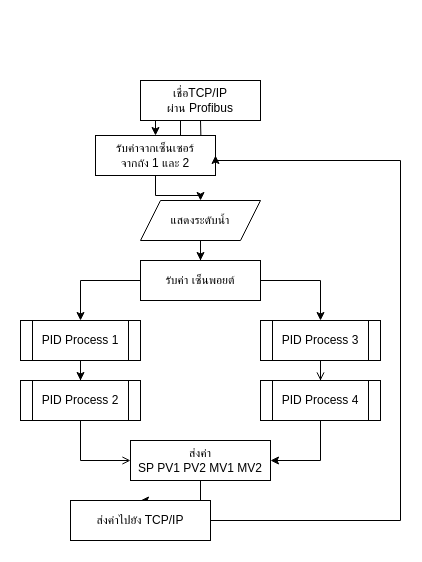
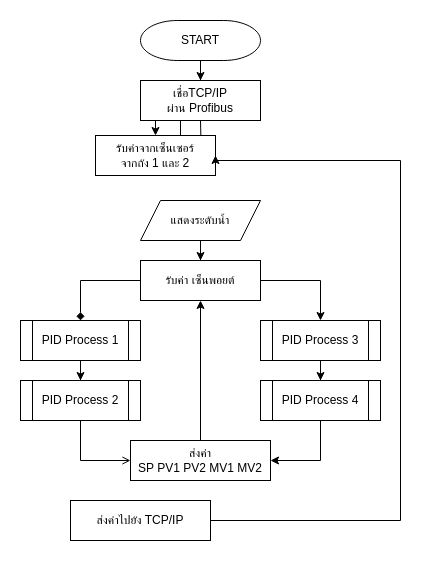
+ <mxCell id="4" value="START" style="strokeWidth=1;html=1;shape=mxgraph.flowchart.terminator;whiteSpace=wrap;" parent="1" vertex="1"><mxGeometry x="140" y="20" width="120" height="40" as="geometry" /></mxCell>
+ <mxCell id="3" value="" style="edgeStyle=orthogonalEdgeStyle;rounded=0;orthogonalLoop=1;jettySize=auto;html=1;" parent="1" source="4" target="25" edge="1"><mxGeometry relative="1" as="geometry" /></mxCell>
- <mxCell id="5" style="edgeStyle=orthogonalEdgeStyle;rounded=0;orthogonalLoop=1;jettySize=auto;html=1;entryX=0.5;entryY=0;entryDx=0;entryDy=0;" parent="1" source="6" target="8" edge="1"><mxGeometry relative="1" as="geometry" /></mxCell>
- <mxCell id="12" style="edgeStyle=orthogonalEdgeStyle;rounded=0;orthogonalLoop=1;jettySize=auto;html=1;entryX=0.5;entryY=0;entryDx=0;entryDy=0;" parent="1" source="14" target="11" edge="1"><mxGeometry relative="1" as="geometry"><Array as="points"><mxPoint x="80" y="280" /></Array></mxGeometry></mxCell>
+ <mxCell id="12" style="edgeStyle=orthogonalEdgeStyle;rounded=0;orthogonalLoop=1;jettySize=auto;html=1;entryX=0.5;entryY=0;entryDx=0;entryDy=0;endArrow=diamond;" parent="1" source="14" target="11" edge="1"><mxGeometry relative="1" as="geometry"><Array as="points"><mxPoint x="80" y="280" /></Array></mxGeometry></mxCell>
- <mxCell id="17" value="" style="edgeStyle=orthogonalEdgeStyle;rounded=0;orthogonalLoop=1;jettySize=auto;html=1;endArrow=open;" parent="1" source="18" target="20" edge="1"><mxGeometry relative="1" as="geometry" /></mxCell>
+ <mxCell id="17" value="" style="edgeStyle=orthogonalEdgeStyle;rounded=0;orthogonalLoop=1;jettySize=auto;html=1;" parent="1" source="18" target="20" edge="1"><mxGeometry relative="1" as="geometry" /></mxCell>
- <mxCell id="21" value="" style="edgeStyle=orthogonalEdgeStyle;rounded=0;orthogonalLoop=1;jettySize=auto;html=1;" parent="1" source="22" target="24" edge="1"><mxGeometry relative="1" as="geometry" /></mxCell>
+ <mxCell id="21" value="" style="edgeStyle=orthogonalEdgeStyle;rounded=0;orthogonalLoop=1;jettySize=auto;html=1;" parent="1" source="22" target="14" edge="1"><mxGeometry relative="1" as="geometry" /></mxCell>
